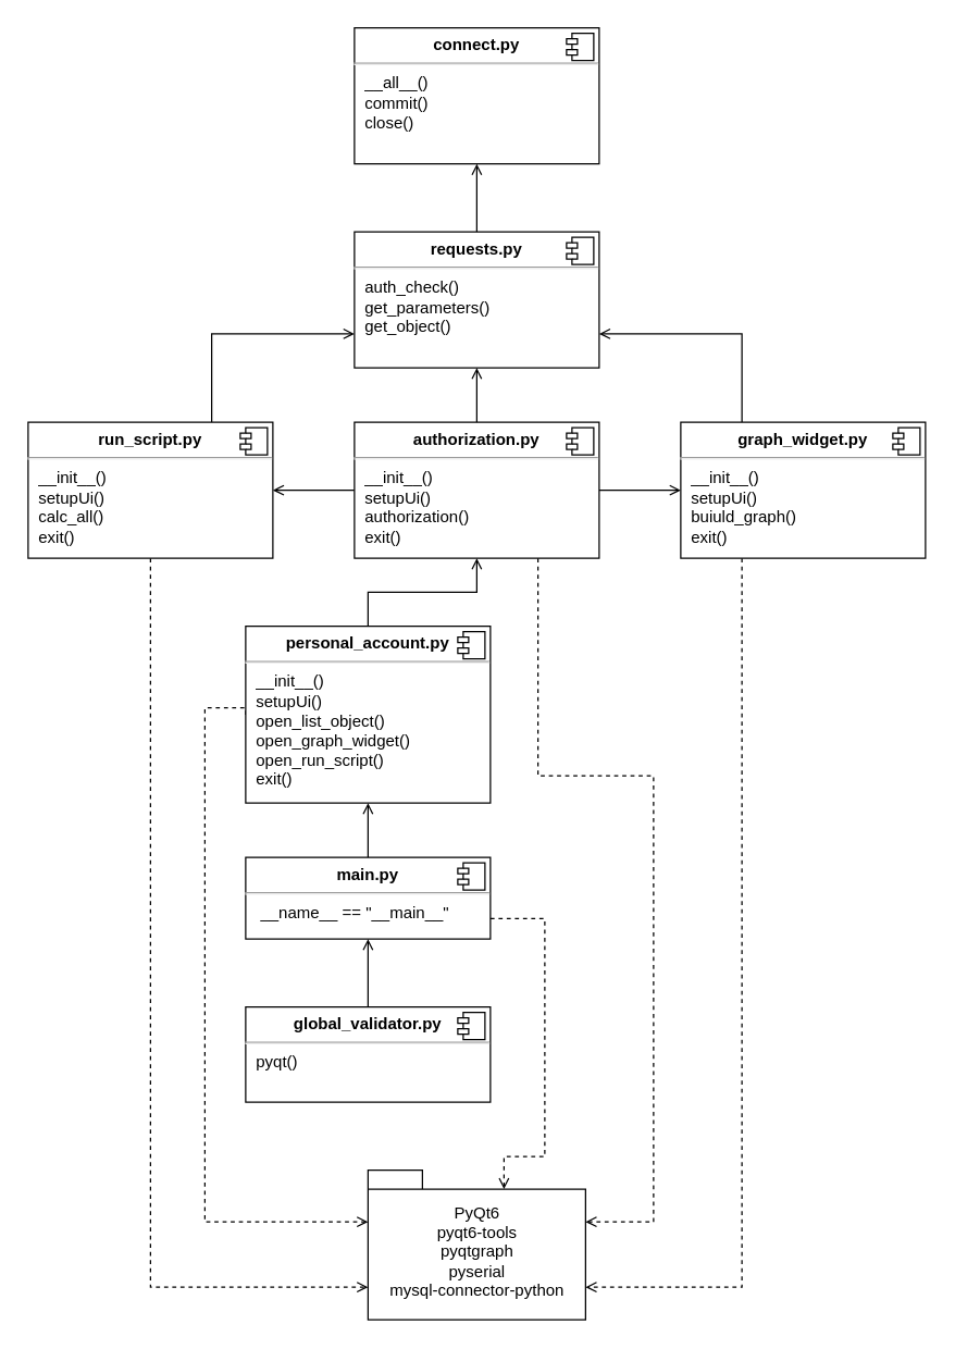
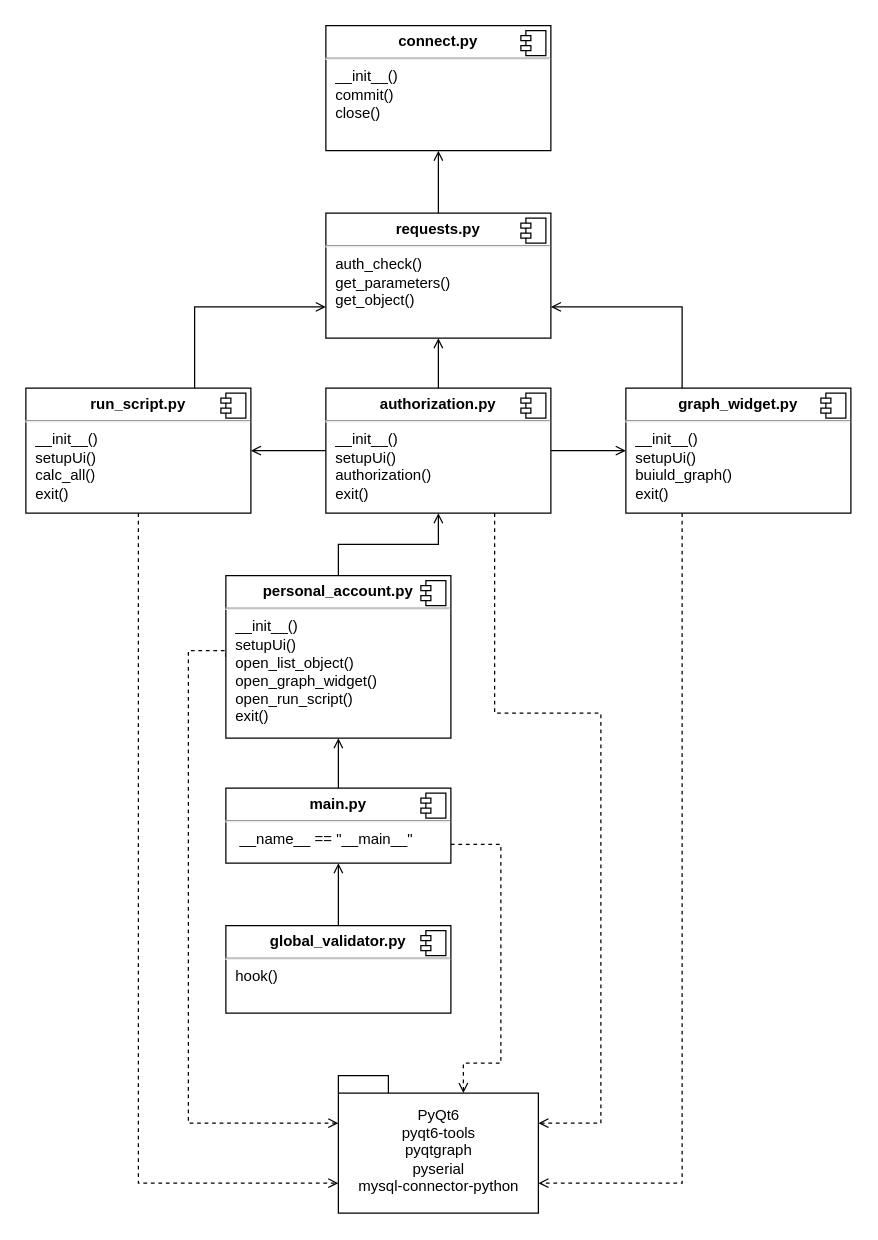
- <mxCell id="21" value="&lt;p style=&quot;margin:0px;margin-top:6px;text-align:center;&quot;&gt;&lt;b&gt;connect&lt;/b&gt;&lt;b style=&quot;background-color: initial;&quot;&gt;.py&lt;/b&gt;&lt;/p&gt;&lt;hr&gt;&lt;p style=&quot;border-color: var(--border-color); margin: 0px 0px 0px 8px;&quot;&gt;__all__()&lt;/p&gt;&lt;p style=&quot;border-color: var(--border-color); margin: 0px 0px 0px 8px;&quot;&gt;commit()&lt;/p&gt;&lt;p style=&quot;border-color: var(--border-color); margin: 0px 0px 0px 8px;&quot;&gt;close()&lt;/p&gt;" style="align=left;overflow=fill;html=1;dropTarget=0;" parent="1" vertex="1"><mxGeometry x="260" y="20" width="180" height="100" as="geometry" /></mxCell>
+ <mxCell id="21" value="&lt;p style=&quot;margin:0px;margin-top:6px;text-align:center;&quot;&gt;&lt;b&gt;connect&lt;/b&gt;&lt;b style=&quot;background-color: initial;&quot;&gt;.py&lt;/b&gt;&lt;/p&gt;&lt;hr&gt;&lt;p style=&quot;border-color: var(--border-color); margin: 0px 0px 0px 8px;&quot;&gt;__init__()&lt;/p&gt;&lt;p style=&quot;border-color: var(--border-color); margin: 0px 0px 0px 8px;&quot;&gt;commit()&lt;/p&gt;&lt;p style=&quot;border-color: var(--border-color); margin: 0px 0px 0px 8px;&quot;&gt;close()&lt;/p&gt;" style="align=left;overflow=fill;html=1;dropTarget=0;" parent="1" vertex="1"><mxGeometry x="260" y="20" width="180" height="100" as="geometry" /></mxCell>
- <mxCell id="27" value="&lt;p style=&quot;margin:0px;margin-top:6px;text-align:center;&quot;&gt;&lt;b&gt;global_validator&lt;/b&gt;&lt;b style=&quot;background-color: initial;&quot;&gt;.py&lt;/b&gt;&lt;/p&gt;&lt;hr&gt;&lt;p style=&quot;border-color: var(--border-color); margin: 0px 0px 0px 8px;&quot;&gt;pyqt()&lt;/p&gt;" style="align=left;overflow=fill;html=1;dropTarget=0;" parent="1" vertex="1"><mxGeometry x="180" y="740" width="180" height="70" as="geometry" /></mxCell>
+ <mxCell id="27" value="&lt;p style=&quot;margin:0px;margin-top:6px;text-align:center;&quot;&gt;&lt;b&gt;global_validator&lt;/b&gt;&lt;b style=&quot;background-color: initial;&quot;&gt;.py&lt;/b&gt;&lt;/p&gt;&lt;hr&gt;&lt;p style=&quot;border-color: var(--border-color); margin: 0px 0px 0px 8px;&quot;&gt;hook()&lt;/p&gt;" style="align=left;overflow=fill;html=1;dropTarget=0;" parent="1" vertex="1"><mxGeometry x="180" y="740" width="180" height="70" as="geometry" /></mxCell>
